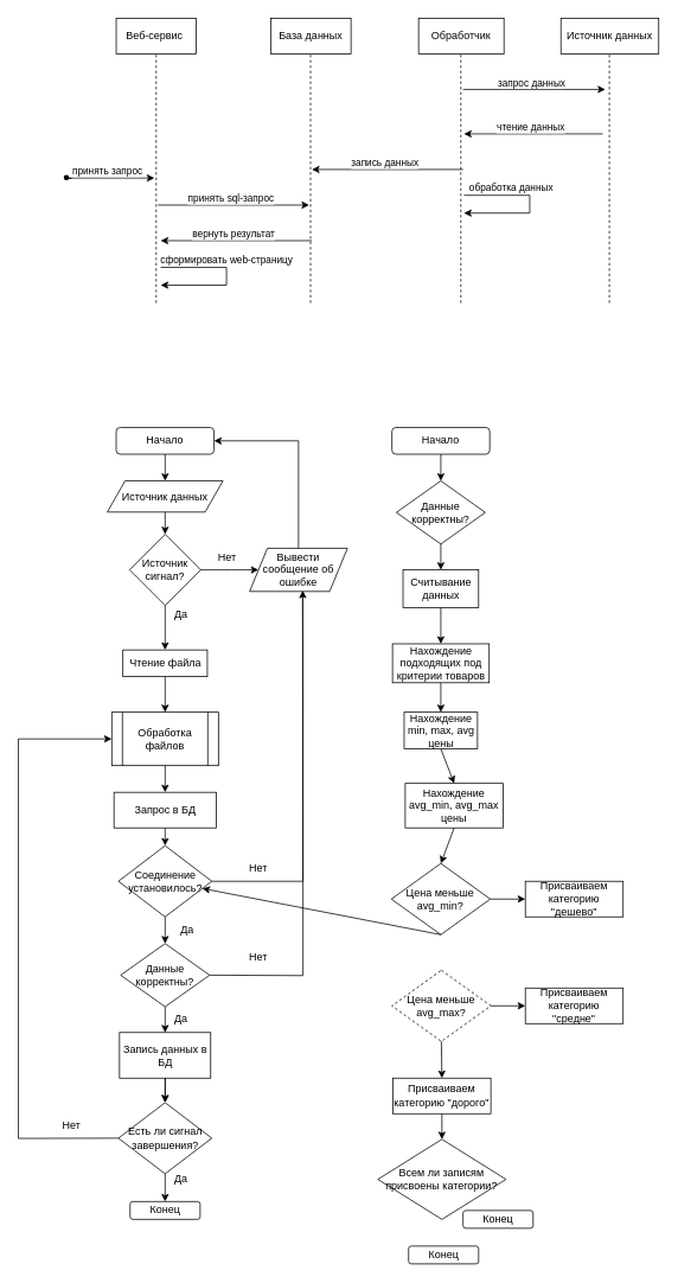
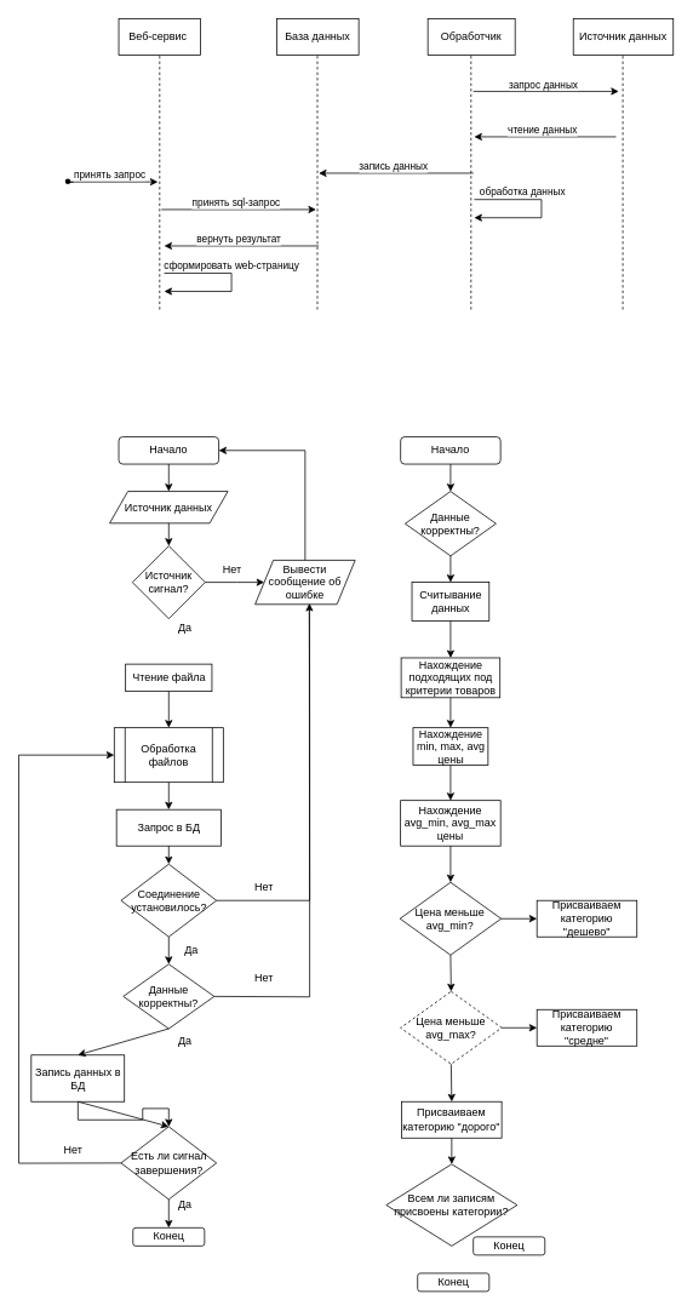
- <mxCell id="35" value="" style="endArrow=classic;html=1;rounded=0;exitX=0.5;exitY=1;exitDx=0;exitDy=0;entryX=0.5;entryY=0;entryDx=0;entryDy=0;" edge="1" parent="1" source="31" target="32"><mxGeometry width="50" height="50" relative="1" as="geometry"><mxPoint x="210" y="660" as="sourcePoint" /><mxPoint x="260" y="610" as="targetPoint" /></mxGeometry></mxCell>
- <mxCell id="73" value="Нахождение avg_min, avg_max цены" style="rounded=0;whiteSpace=wrap;html=1;" vertex="1" parent="1"><mxGeometry x="455" y="880" width="110" height="50" as="geometry" /></mxCell>
+ <mxCell id="73" value="Нахождение avg_min, avg_max цены" style="rounded=0;whiteSpace=wrap;html=1;" vertex="1" parent="1"><mxGeometry x="440" y="880" width="110" height="50" as="geometry" /></mxCell>
- <mxCell id="85" value="" style="endArrow=classic;html=1;rounded=0;exitX=0.5;exitY=1;exitDx=0;exitDy=0;" edge="1" parent="1" source="74" target="45"><mxGeometry width="50" height="50" relative="1" as="geometry"><mxPoint x="500" y="1150" as="sourcePoint" /><mxPoint x="550" y="1100" as="targetPoint" /></mxGeometry></mxCell>
+ <mxCell id="85" value="" style="endArrow=classic;html=1;rounded=0;exitX=0.5;exitY=1;exitDx=0;exitDy=0;entryX=0.5;entryY=0;entryDx=0;entryDy=0;" edge="1" parent="1" source="74" target="75"><mxGeometry width="50" height="50" relative="1" as="geometry"><mxPoint x="500" y="1150" as="sourcePoint" /><mxPoint x="550" y="1100" as="targetPoint" /></mxGeometry></mxCell>
- <mxCell id="47" value="Запись данных в БД" style="rounded=0;whiteSpace=wrap;html=1;" vertex="1" parent="1"><mxGeometry x="133.75" y="1160" width="102.5" height="51.25" as="geometry" /></mxCell>
+ <mxCell id="47" value="Запись данных в БД" style="rounded=0;whiteSpace=wrap;html=1;" vertex="1" parent="1"><mxGeometry x="33.75" y="1160" width="102.5" height="51.25" as="geometry" /></mxCell>
